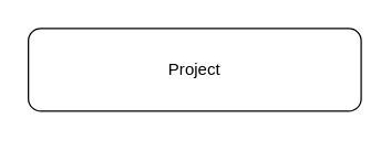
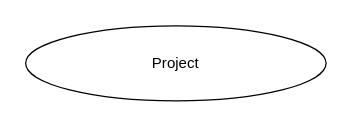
- <mxCell id="2" value="Project" style="rounded=1;whiteSpace=wrap;html=1;" vertex="1" parent="1"><mxGeometry x="20" y="20" width="240" height="60" as="geometry" /></mxCell>
+ <mxCell id="2" value="Project" style="ellipse;whiteSpace=wrap;html=1;" vertex="1" parent="1"><mxGeometry x="20" y="20" width="240" height="60" as="geometry" /></mxCell>
